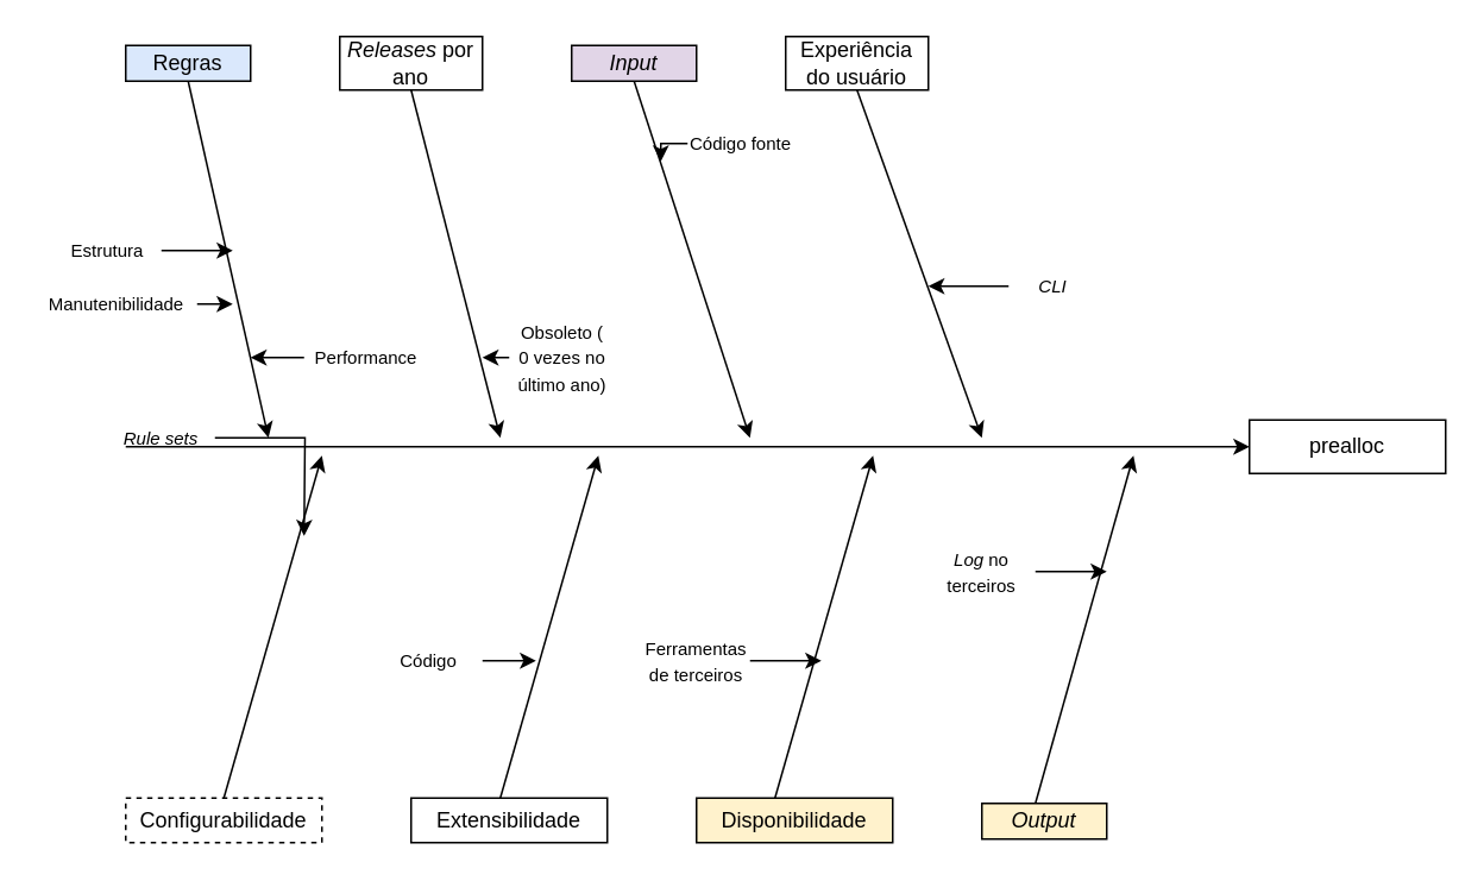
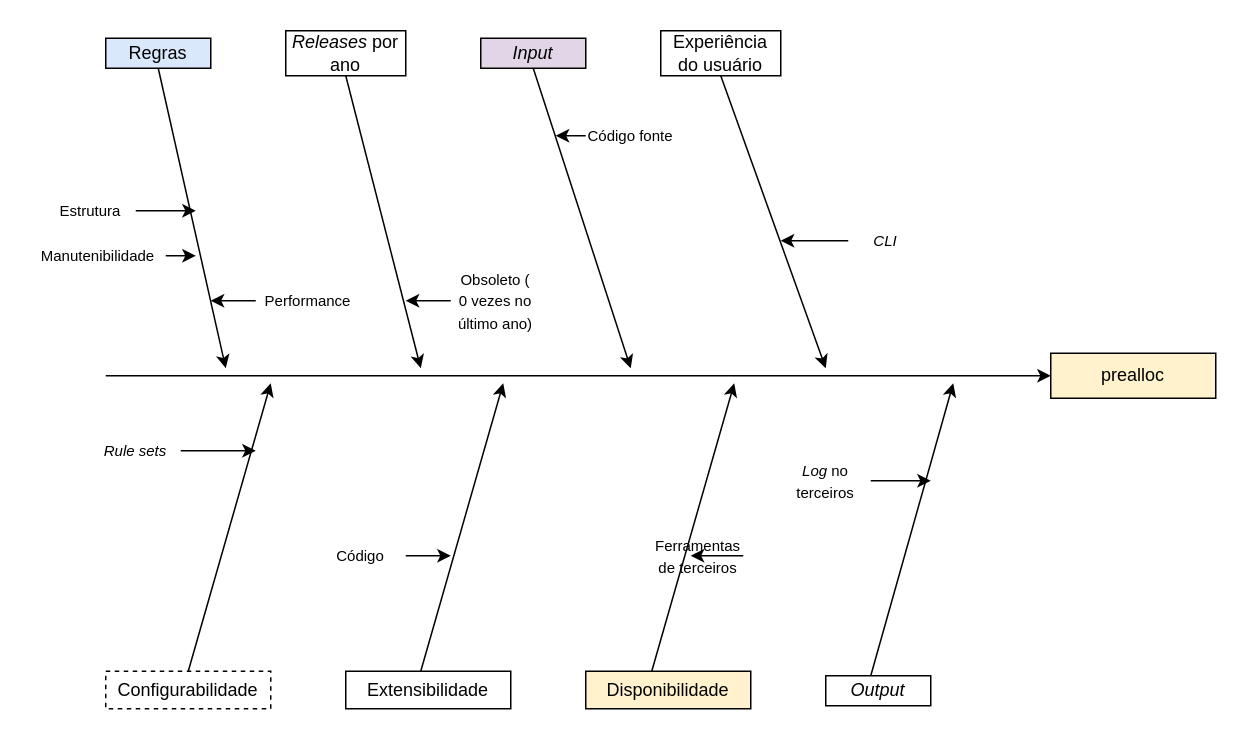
- <mxCell id="29" value="&lt;font style=&quot;font-size: 10px;&quot;&gt;Código fonte&lt;/font&gt;" style="text;html=1;strokeColor=none;fillColor=none;align=center;verticalAlign=middle;whiteSpace=wrap;rounded=0;" parent="1" vertex="1"><mxGeometry x="385" y="65" width="60" height="30" as="geometry" /></mxCell>
+ <mxCell id="29" value="&lt;font style=&quot;font-size: 10px;&quot;&gt;Código fonte&lt;/font&gt;" style="text;html=1;strokeColor=none;fillColor=none;align=center;verticalAlign=middle;whiteSpace=wrap;rounded=0;" parent="1" vertex="1"><mxGeometry x="390" y="75" width="60" height="30" as="geometry" /></mxCell>
- <mxCell id="27" value="&lt;font style=&quot;font-size: 10px;&quot;&gt;Obsoleto (&lt;br&gt;0 vezes no último ano)&lt;br&gt;&lt;/font&gt;" style="text;html=1;strokeColor=none;fillColor=none;align=center;verticalAlign=middle;whiteSpace=wrap;rounded=0;" parent="1" vertex="1"><mxGeometry x="285" y="185" width="60" height="30" as="geometry" /></mxCell>
+ <mxCell id="27" value="&lt;font style=&quot;font-size: 10px;&quot;&gt;Obsoleto (&lt;br&gt;0 vezes no último ano)&lt;br&gt;&lt;/font&gt;" style="text;html=1;strokeColor=none;fillColor=none;align=center;verticalAlign=middle;whiteSpace=wrap;rounded=0;" parent="1" vertex="1"><mxGeometry x="300" y="185" width="60" height="30" as="geometry" /></mxCell>
- <mxCell id="33" value="&lt;span style=&quot;font-size: 10px;&quot;&gt;&lt;i&gt;Rule sets&lt;/i&gt;&lt;/span&gt;" style="text;html=1;strokeColor=none;fillColor=none;align=center;verticalAlign=middle;whiteSpace=wrap;rounded=0;" parent="1" vertex="1"><mxGeometry x="60" y="230" width="60" height="30" as="geometry" /></mxCell>
+ <mxCell id="33" value="&lt;span style=&quot;font-size: 10px;&quot;&gt;&lt;i&gt;Rule sets&lt;/i&gt;&lt;/span&gt;" style="text;html=1;strokeColor=none;fillColor=none;align=center;verticalAlign=middle;whiteSpace=wrap;rounded=0;" parent="1" vertex="1"><mxGeometry x="60" y="285" width="60" height="30" as="geometry" /></mxCell>
- <mxCell id="2" value="prealloc" style="rounded=0;whiteSpace=wrap;html=1;" parent="1" vertex="1"><mxGeometry x="700" y="235" width="110" height="30" as="geometry" /></mxCell>
+ <mxCell id="2" value="prealloc" style="rounded=0;whiteSpace=wrap;html=1;fillColor=#fff2cc;" parent="1" vertex="1"><mxGeometry x="700" y="235" width="110" height="30" as="geometry" /></mxCell>
- <mxCell id="37" value="&lt;span style=&quot;font-size: 10px;&quot;&gt;Ferramentas de terceiros&lt;/span&gt;" style="text;html=1;strokeColor=none;fillColor=none;align=center;verticalAlign=middle;whiteSpace=wrap;rounded=0;" parent="1" vertex="1"><mxGeometry x="360" y="355" width="60" height="30" as="geometry" /></mxCell>
+ <mxCell id="37" value="&lt;span style=&quot;font-size: 10px;&quot;&gt;Ferramentas de terceiros&lt;/span&gt;" style="text;html=1;strokeColor=none;fillColor=none;align=center;verticalAlign=middle;whiteSpace=wrap;rounded=0;" parent="1" vertex="1"><mxGeometry x="435" y="355" width="60" height="30" as="geometry" /></mxCell>
- <mxCell id="11" value="&lt;i&gt;Output&lt;/i&gt;" style="rounded=0;whiteSpace=wrap;html=1;fillColor=#fff2cc;" parent="1" vertex="1"><mxGeometry x="550" y="450" width="70" height="20" as="geometry" /></mxCell>
+ <mxCell id="11" value="&lt;i&gt;Output&lt;/i&gt;" style="rounded=0;whiteSpace=wrap;html=1;" parent="1" vertex="1"><mxGeometry x="550" y="450" width="70" height="20" as="geometry" /></mxCell>
